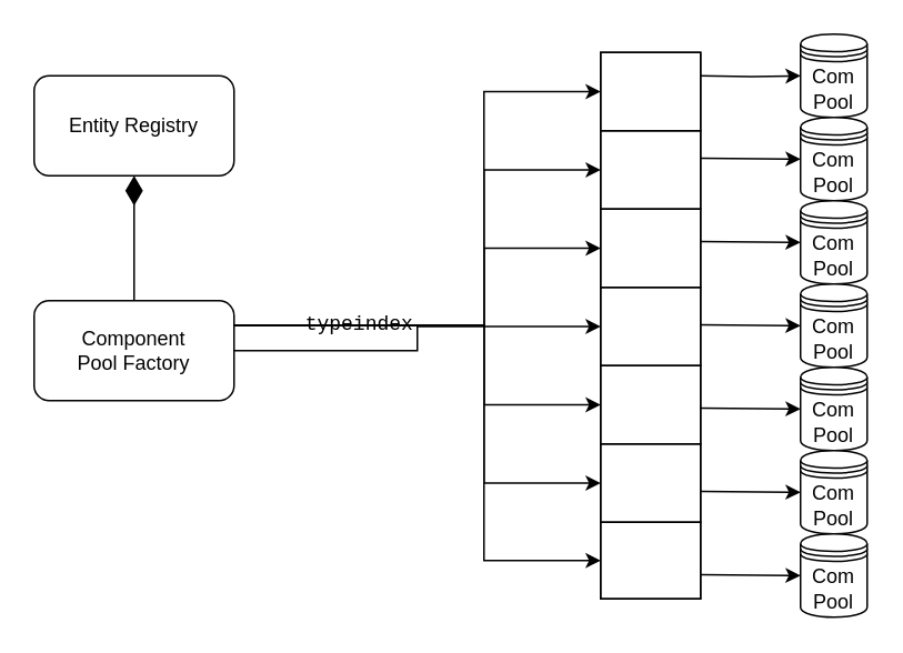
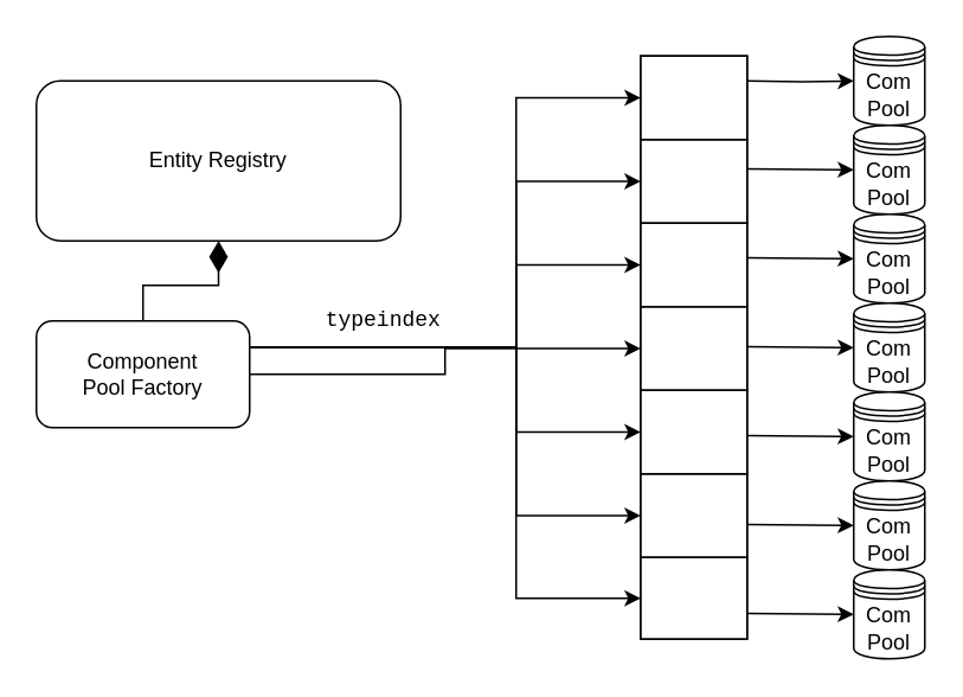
- <mxCell id="11" value="Entity Registry" style="rounded=1;whiteSpace=wrap;html=1;" vertex="1" parent="1"><mxGeometry x="20" y="45" width="120" height="60" as="geometry" /></mxCell>
+ <mxCell id="11" value="Entity Registry" style="rounded=1;whiteSpace=wrap;html=1;" vertex="1" parent="1"><mxGeometry x="20" y="45" width="205" height="90" as="geometry" /></mxCell>
- <mxCell id="28" value="typeindex" style="text;html=1;align=center;verticalAlign=middle;resizable=0;points=[];autosize=1;strokeColor=none;fillColor=none;fontFamily=Courier New;" vertex="1" parent="1"><mxGeometry x="170" y="180" width="90" height="30" as="geometry" /></mxCell>
+ <mxCell id="28" value="typeindex" style="text;html=1;align=center;verticalAlign=middle;resizable=0;points=[];autosize=1;strokeColor=none;fillColor=none;fontFamily=Courier New;" vertex="1" parent="1"><mxGeometry x="170" y="165" width="90" height="30" as="geometry" /></mxCell>
